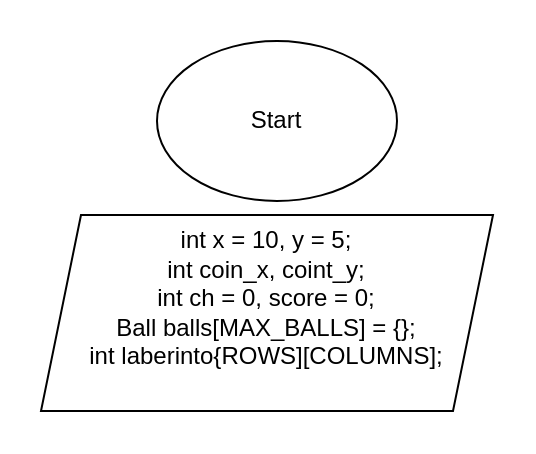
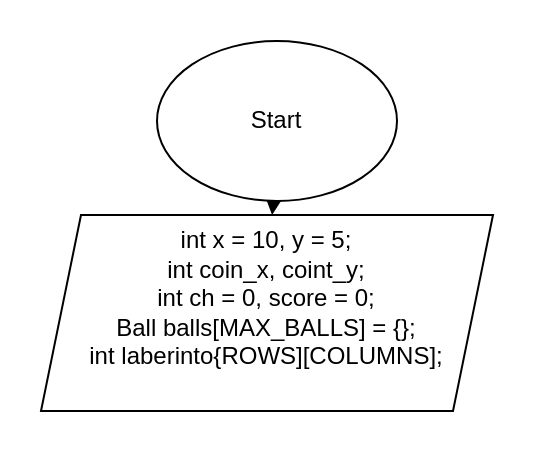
+ <mxCell id="2" value="" style="edgeStyle=none;curved=1;rounded=0;orthogonalLoop=1;jettySize=auto;html=1;fontSize=12;startSize=8;endSize=8;" edge="1" parent="1" source="3" target="4"><mxGeometry relative="1" as="geometry" /></mxCell>
